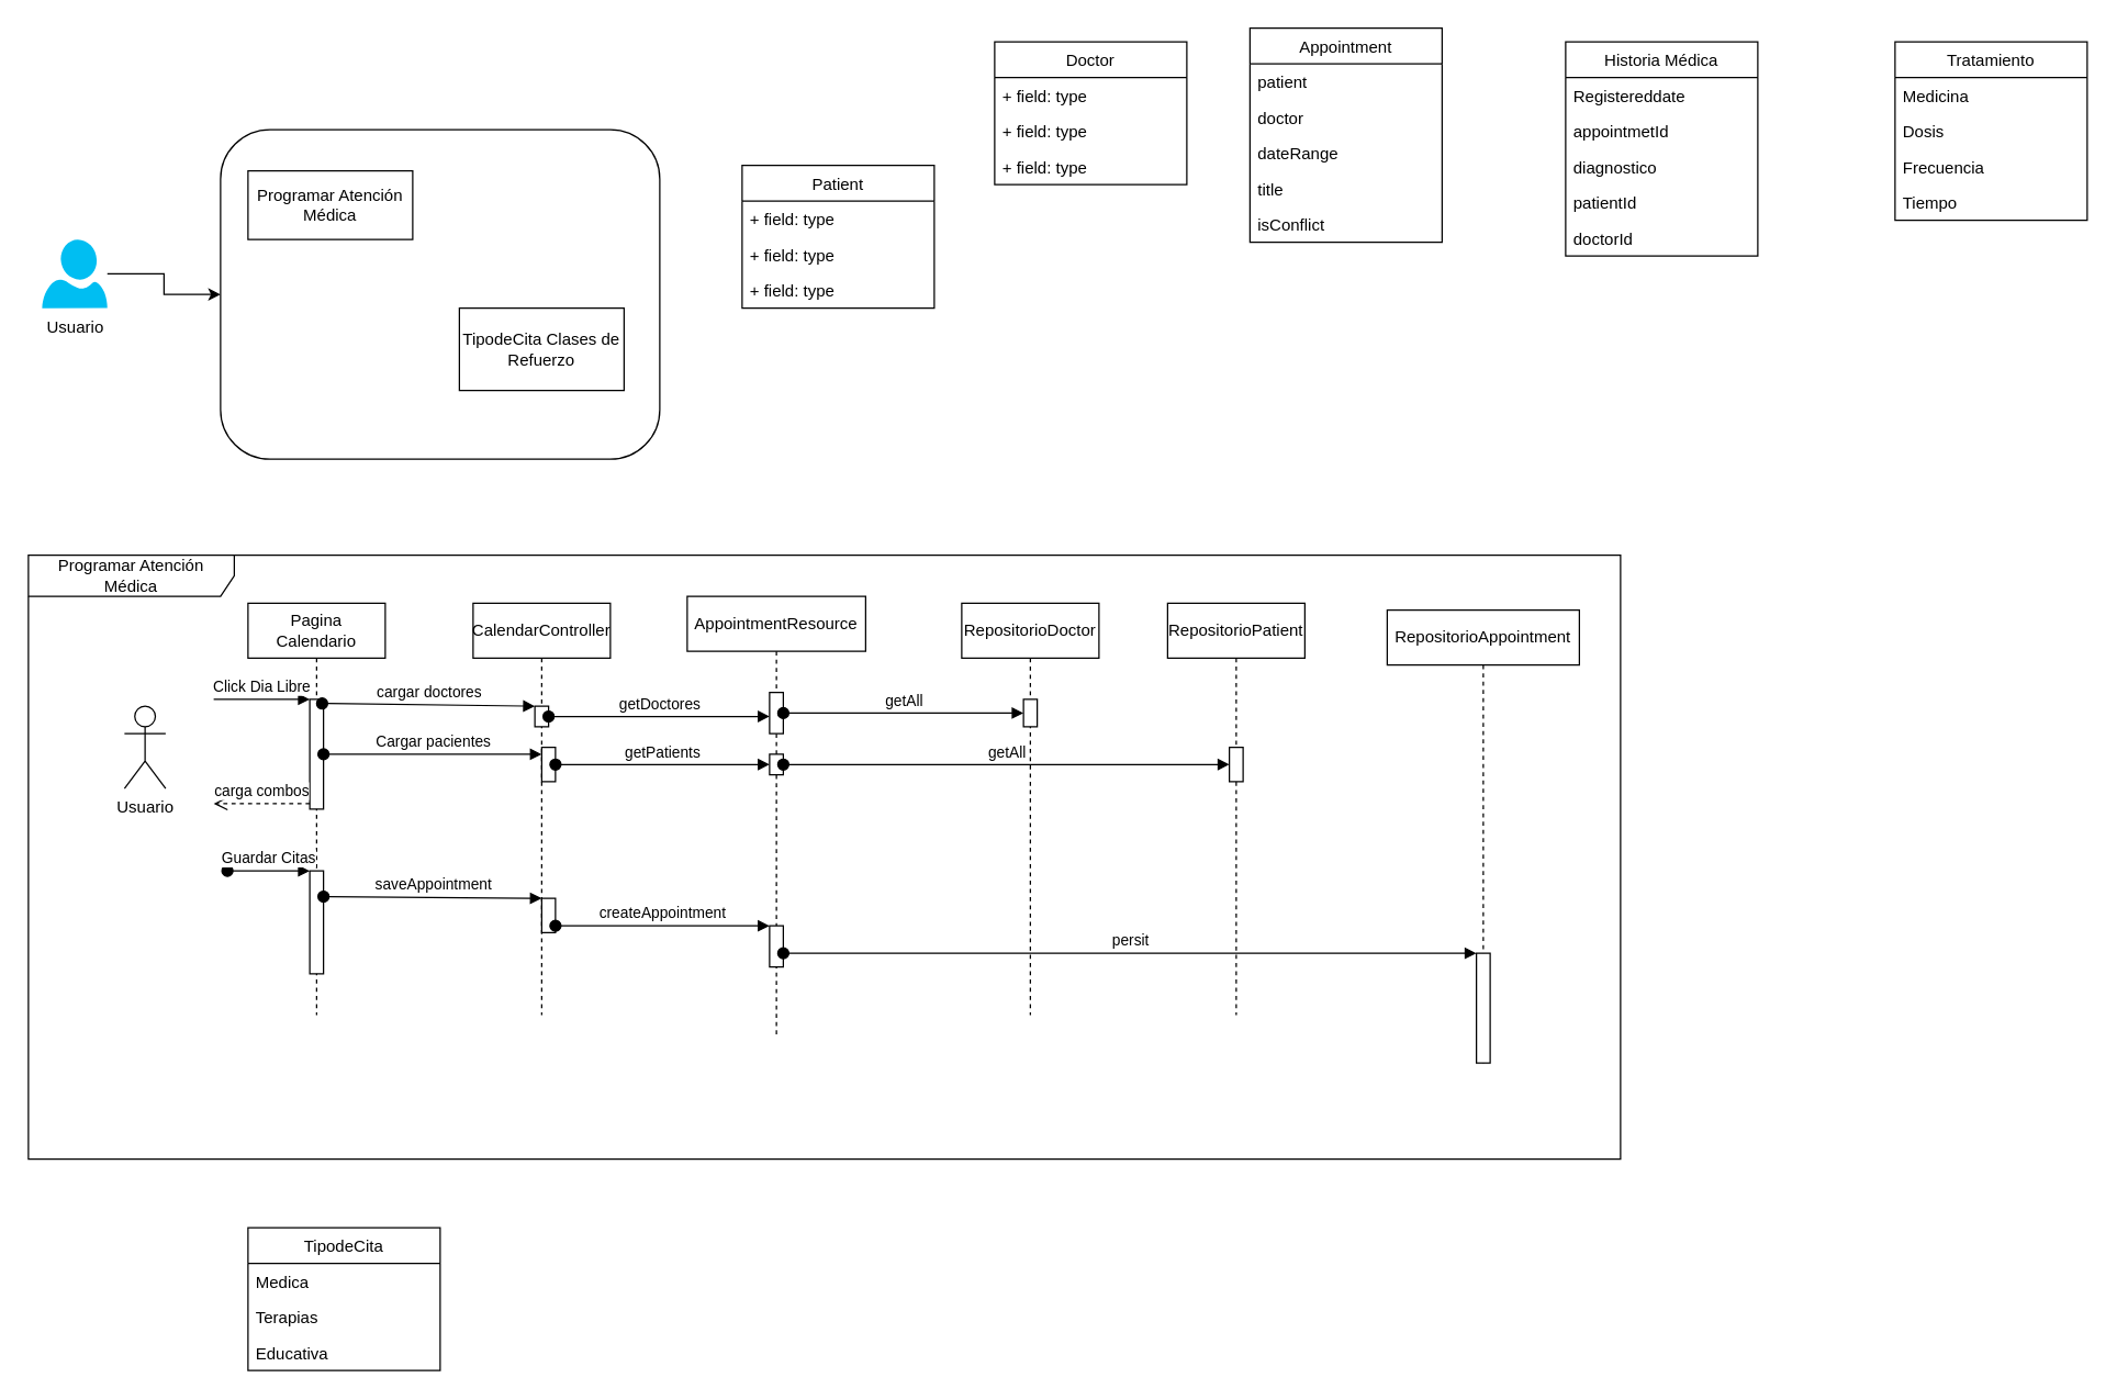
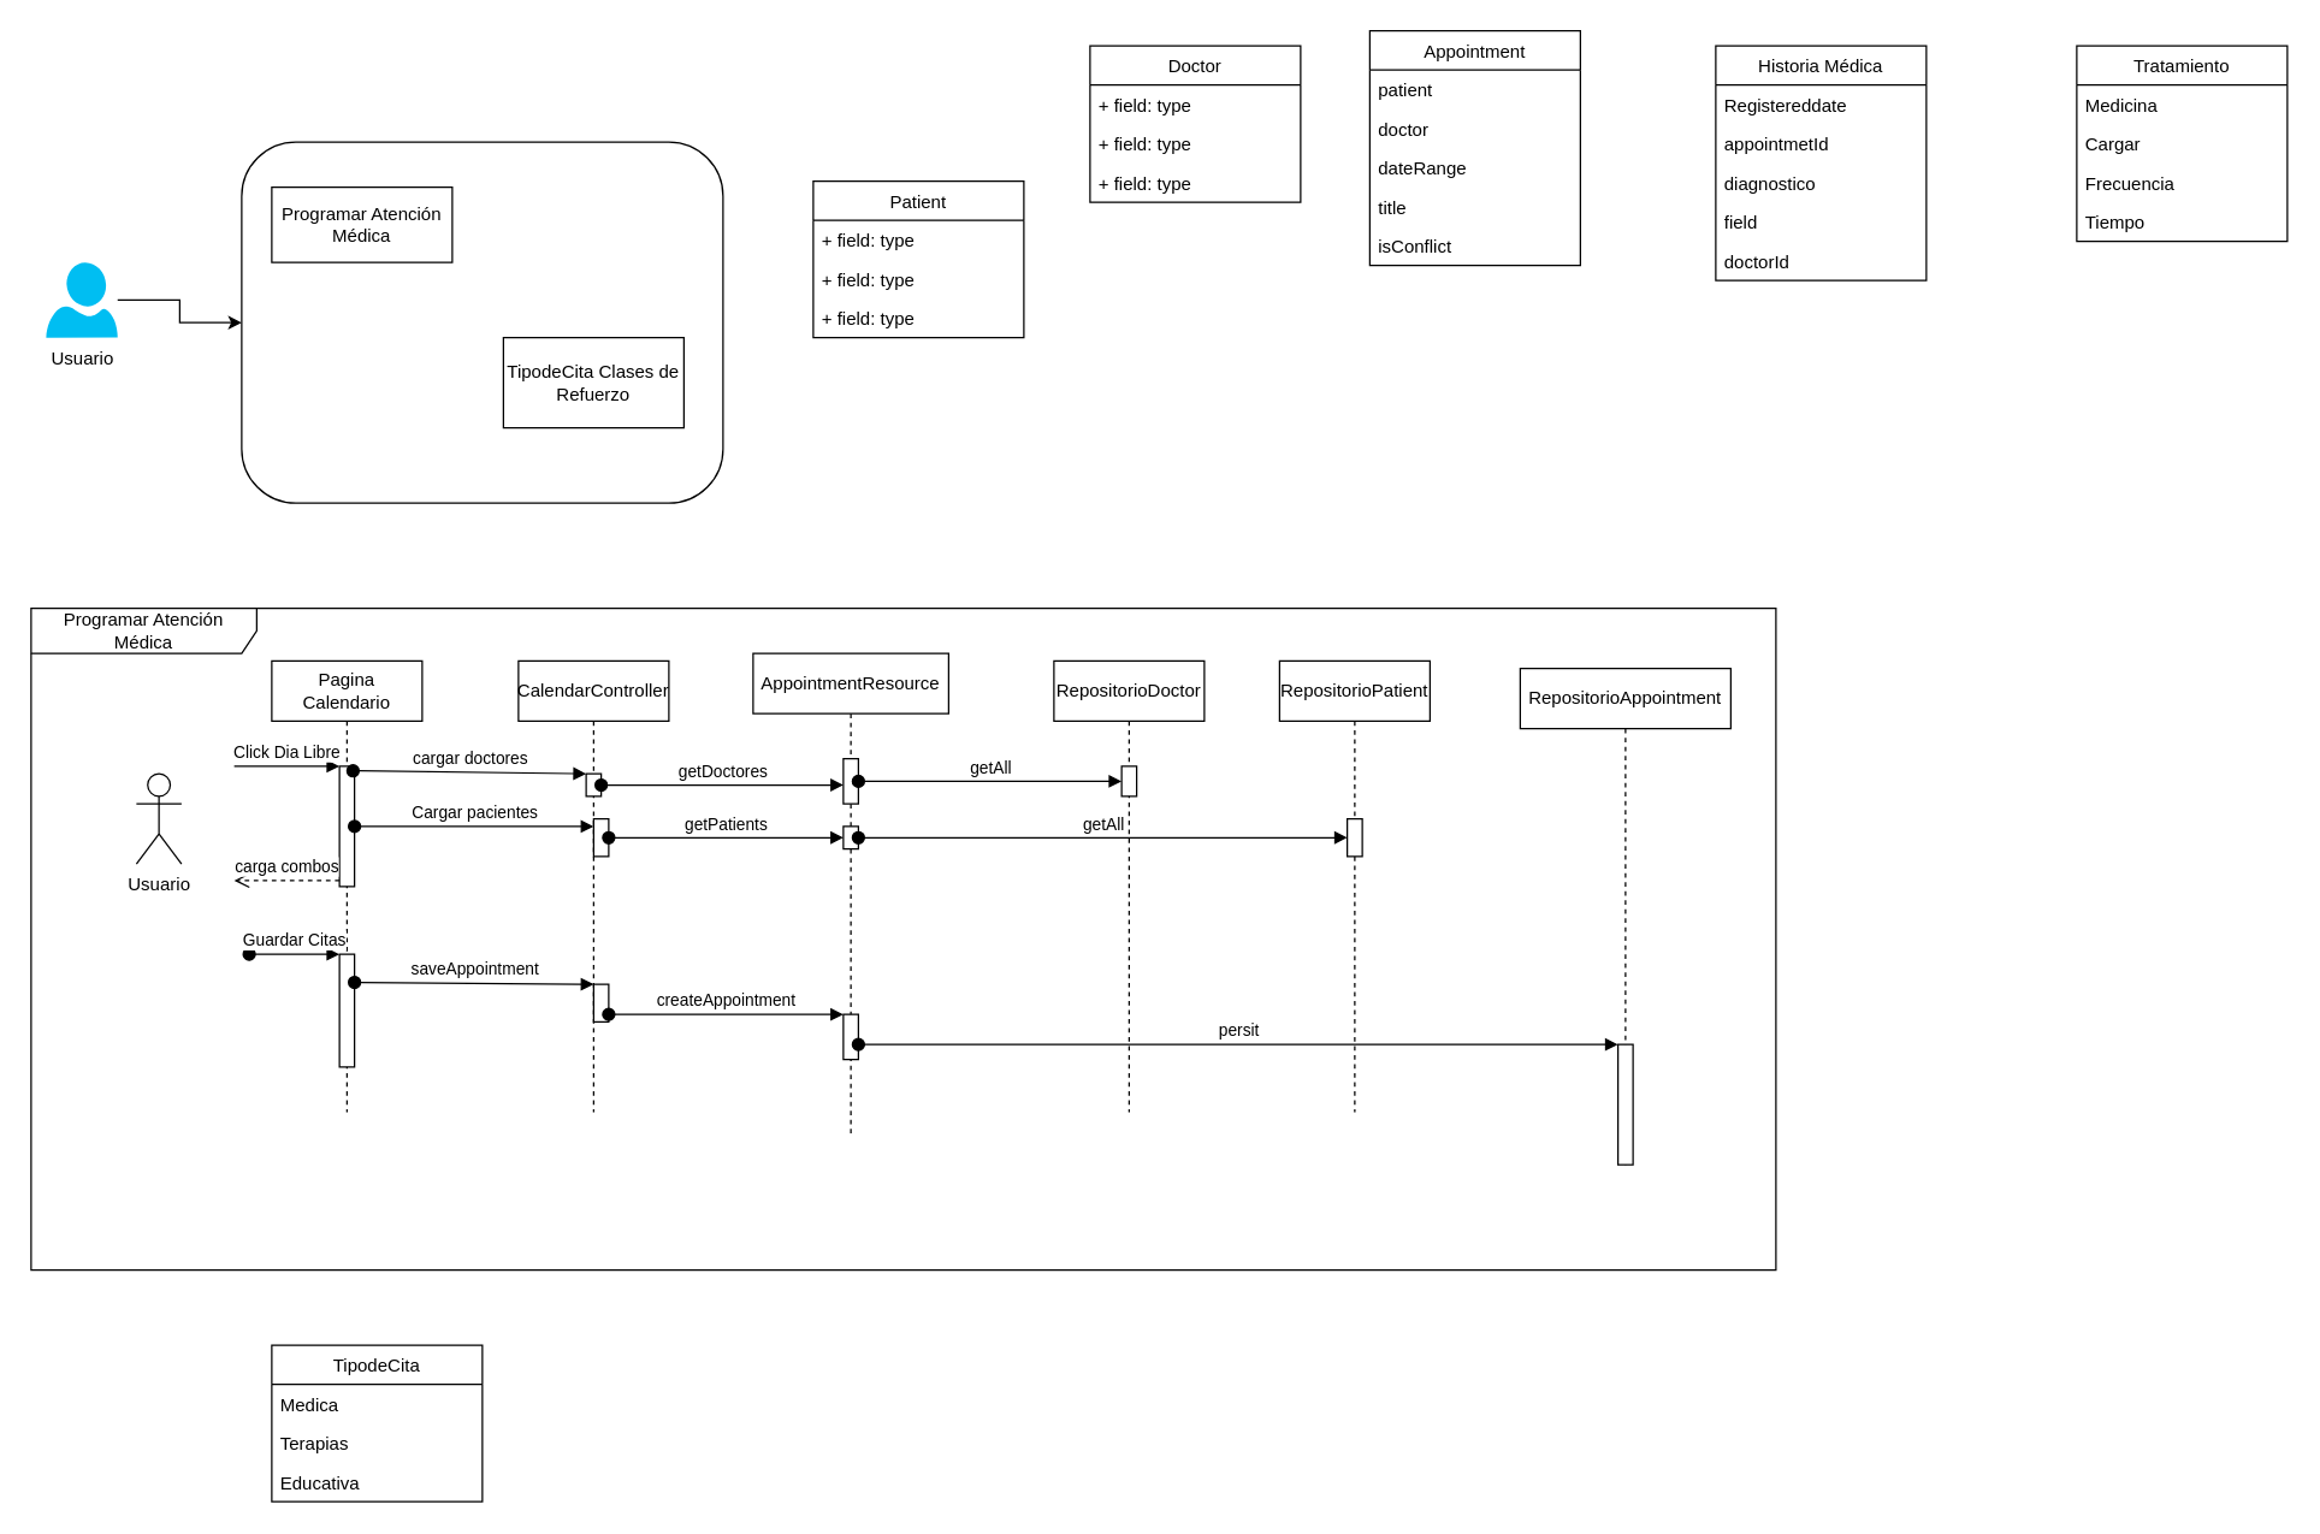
- <mxCell id="44" value="Dosis" style="text;strokeColor=none;fillColor=none;align=left;verticalAlign=top;spacingLeft=4;spacingRight=4;overflow=hidden;rotatable=0;points=[[0,0.5],[1,0.5]];portConstraint=eastwest;" parent="42" vertex="1"><mxGeometry y="52" width="140" height="26" as="geometry" /></mxCell>
+ <mxCell id="44" value="Cargar" style="text;strokeColor=none;fillColor=none;align=left;verticalAlign=top;spacingLeft=4;spacingRight=4;overflow=hidden;rotatable=0;points=[[0,0.5],[1,0.5]];portConstraint=eastwest;" parent="42" vertex="1"><mxGeometry y="52" width="140" height="26" as="geometry" /></mxCell>
- <mxCell id="30" value="patientId" style="text;strokeColor=none;fillColor=none;align=left;verticalAlign=top;spacingLeft=4;spacingRight=4;overflow=hidden;rotatable=0;points=[[0,0.5],[1,0.5]];portConstraint=eastwest;" parent="26" vertex="1"><mxGeometry y="104" width="140" height="26" as="geometry" /></mxCell>
+ <mxCell id="30" value="field" style="text;strokeColor=none;fillColor=none;align=left;verticalAlign=top;spacingLeft=4;spacingRight=4;overflow=hidden;rotatable=0;points=[[0,0.5],[1,0.5]];portConstraint=eastwest;" parent="26" vertex="1"><mxGeometry y="104" width="140" height="26" as="geometry" /></mxCell>
